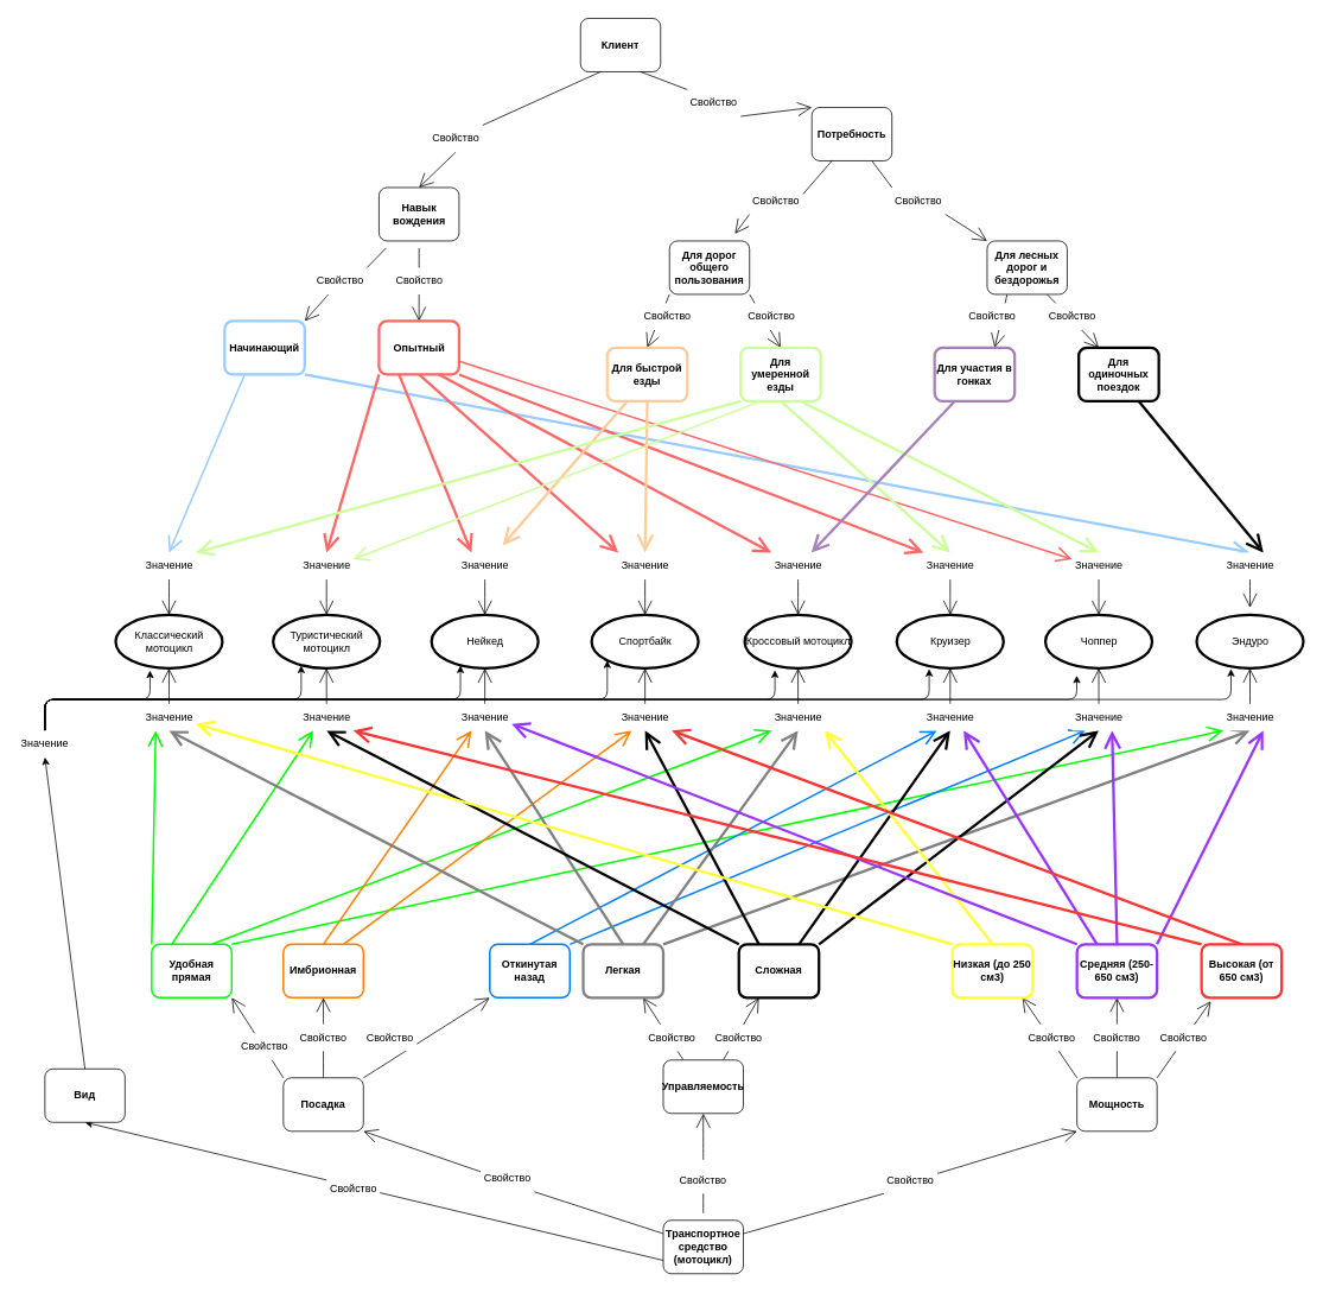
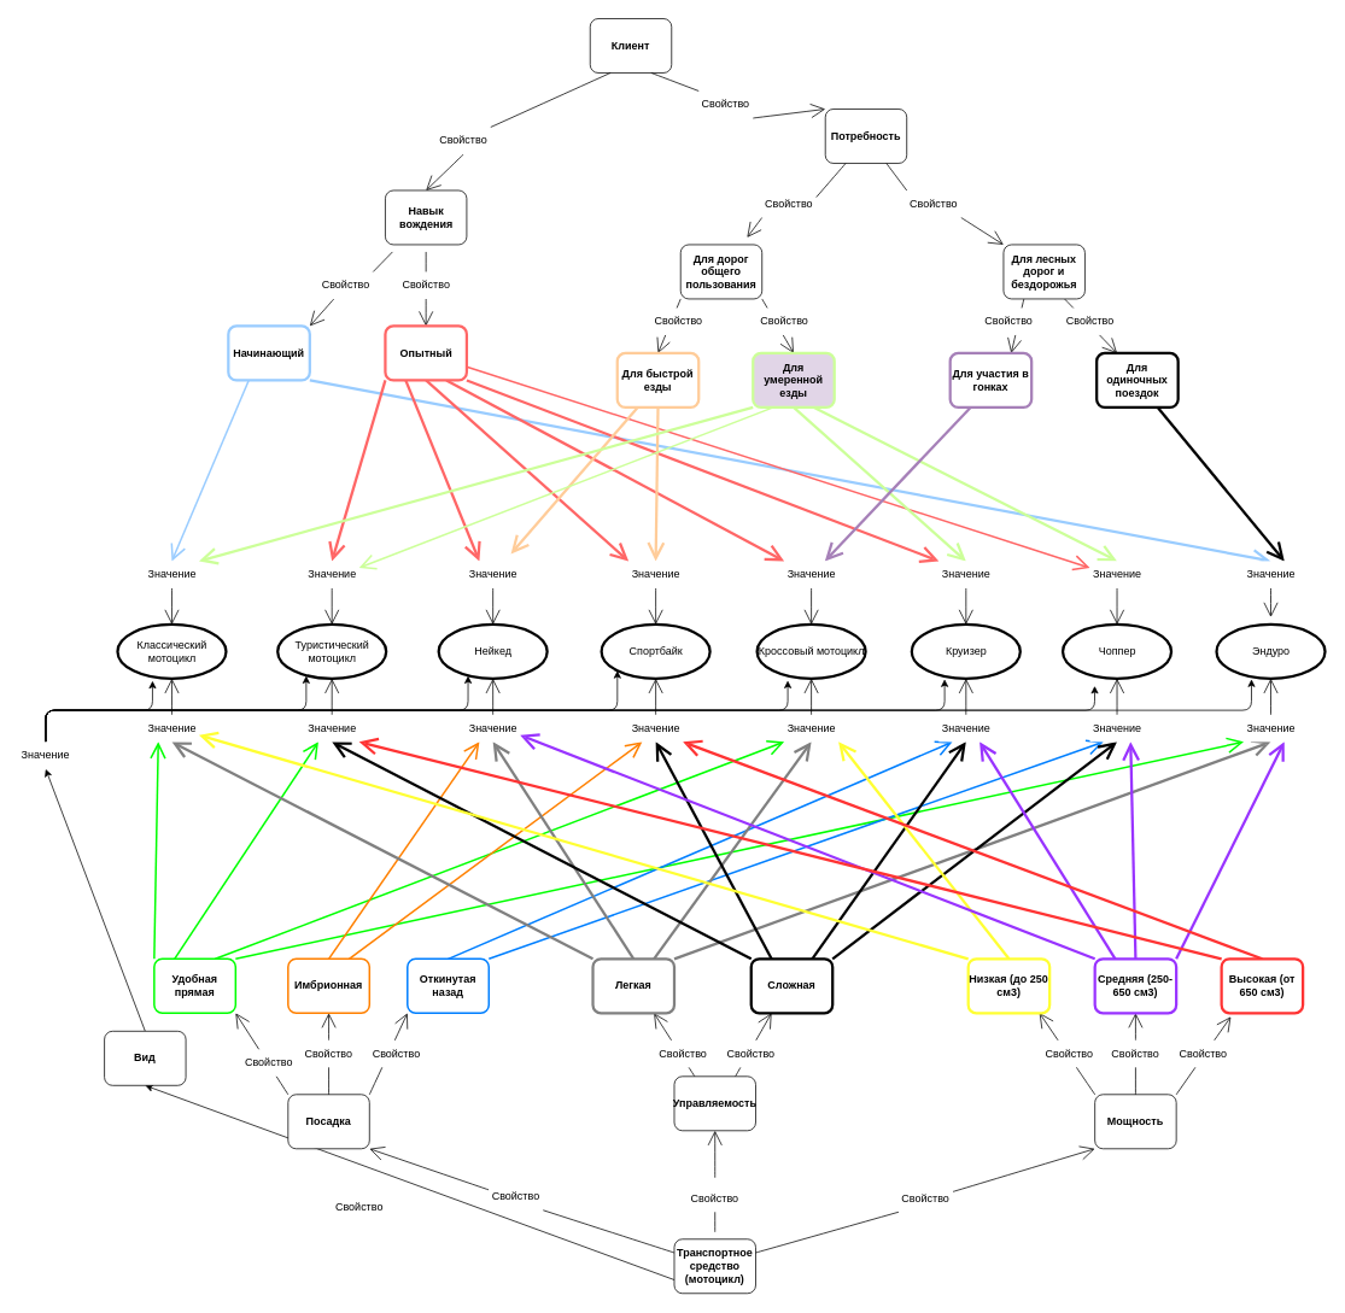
- <mxCell id="101" value="Для умеренной езды" style="whiteSpace=wrap;align=center;verticalAlign=middle;fontStyle=1;strokeWidth=3;rounded=1;strokeColor=#CCFF99;" parent="1" vertex="1"><mxGeometry x="832" y="390" width="90" height="60" as="geometry" /></mxCell>
+ <mxCell id="101" value="Для умеренной езды" style="whiteSpace=wrap;align=center;verticalAlign=middle;fontStyle=1;strokeWidth=3;rounded=1;strokeColor=#CCFF99;fillColor=#e1d5e7;" parent="1" vertex="1"><mxGeometry x="832" y="390" width="90" height="60" as="geometry" /></mxCell>
- <mxCell id="68" value="Откинутая назад" style="whiteSpace=wrap;align=center;verticalAlign=middle;fontStyle=1;strokeWidth=2;rounded=1;strokeColor=#007FFF;" parent="1" vertex="1"><mxGeometry x="550" y="1060" width="90" height="60" as="geometry" /></mxCell>
+ <mxCell id="68" value="Откинутая назад" style="whiteSpace=wrap;align=center;verticalAlign=middle;fontStyle=1;strokeWidth=2;rounded=1;strokeColor=#007FFF;" parent="1" vertex="1"><mxGeometry x="450" y="1060" width="90" height="60" as="geometry" /></mxCell>
- <mxCell id="160" value="Вид" style="whiteSpace=wrap;align=center;verticalAlign=middle;fontStyle=1;strokeWidth=1;rounded=1;" parent="1" vertex="1"><mxGeometry x="50" y="1200" width="90" height="60" as="geometry" /></mxCell>
+ <mxCell id="160" value="Вид" style="whiteSpace=wrap;align=center;verticalAlign=middle;fontStyle=1;strokeWidth=1;rounded=1;" parent="1" vertex="1"><mxGeometry x="115" y="1140" width="90" height="60" as="geometry" /></mxCell>
